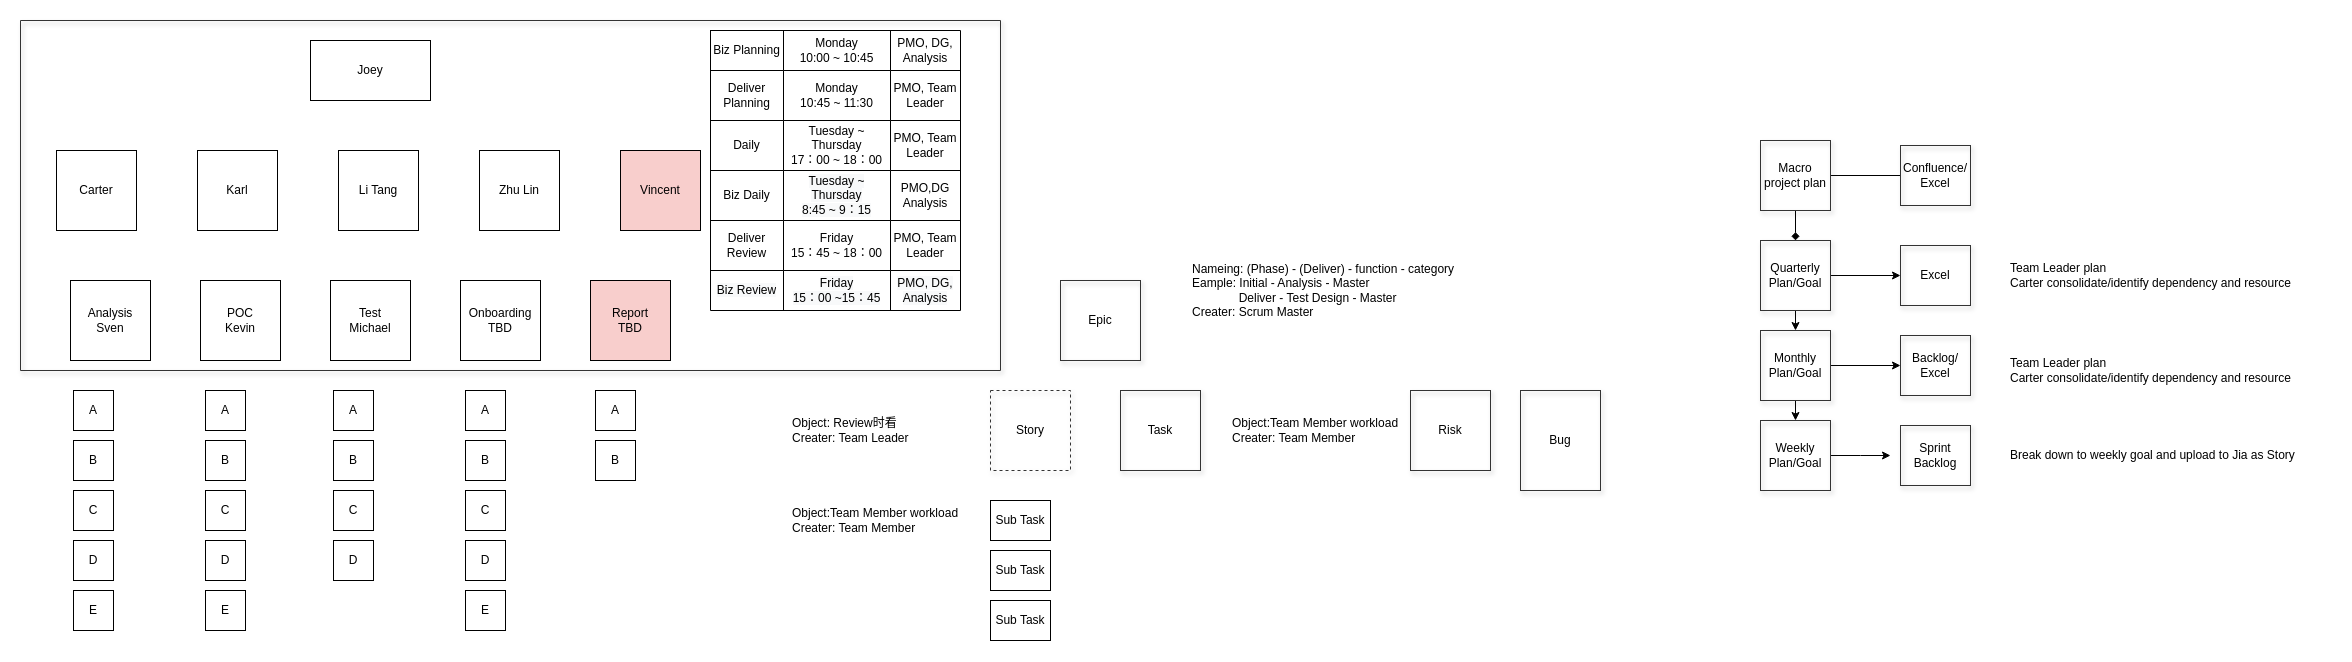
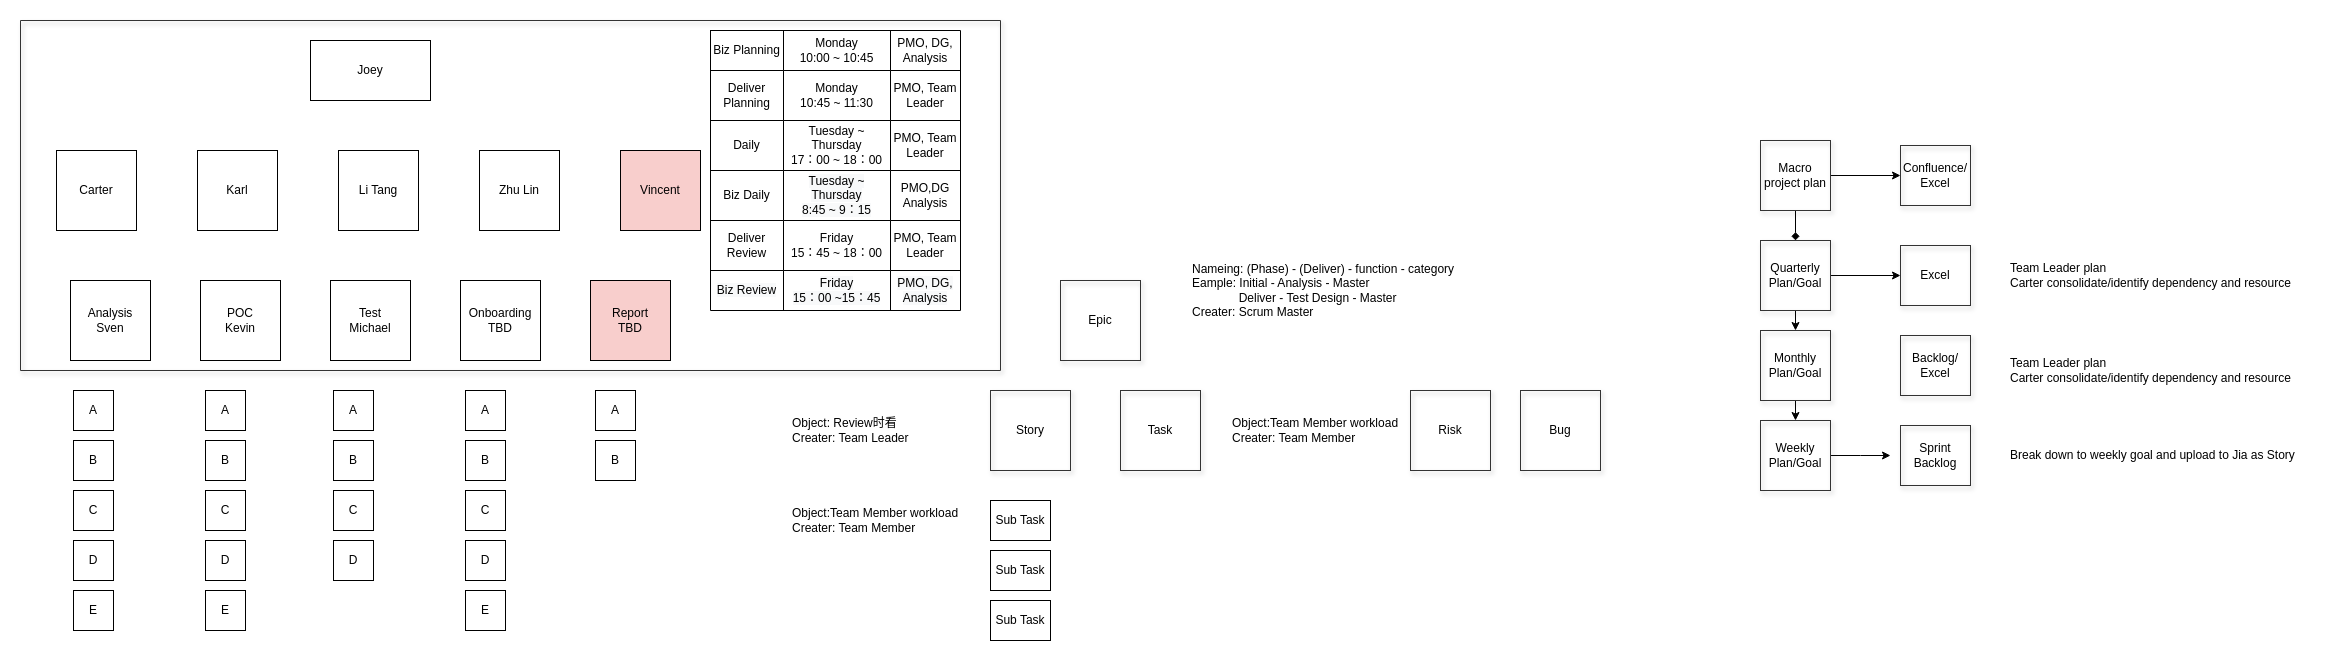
- <mxCell id="72" style="edgeStyle=orthogonalEdgeStyle;rounded=0;orthogonalLoop=1;jettySize=auto;html=1;exitX=1;exitY=0.5;exitDx=0;exitDy=0;entryX=0;entryY=0.5;entryDx=0;entryDy=0;endArrow=none;" parent="1" source="73" target="85" edge="1"><mxGeometry relative="1" as="geometry" /></mxCell>
+ <mxCell id="72" style="edgeStyle=orthogonalEdgeStyle;rounded=0;orthogonalLoop=1;jettySize=auto;html=1;exitX=1;exitY=0.5;exitDx=0;exitDy=0;entryX=0;entryY=0.5;entryDx=0;entryDy=0;" parent="1" source="73" target="85" edge="1"><mxGeometry relative="1" as="geometry" /></mxCell>
- <mxCell id="77" style="edgeStyle=orthogonalEdgeStyle;rounded=0;orthogonalLoop=1;jettySize=auto;html=1;exitX=1;exitY=0.5;exitDx=0;exitDy=0;entryX=0;entryY=0.5;entryDx=0;entryDy=0;" parent="1" source="79" target="83" edge="1"><mxGeometry relative="1" as="geometry" /></mxCell>
- <mxCell id="60" value="Story" style="whiteSpace=wrap;html=1;aspect=fixed;shadow=1;strokeColor=#333333;fillColor=none;dashed=1;" parent="1" vertex="1"><mxGeometry x="990" y="390" width="80" height="80" as="geometry" /></mxCell>
+ <mxCell id="60" value="Story" style="whiteSpace=wrap;html=1;aspect=fixed;shadow=1;strokeColor=#333333;fillColor=none;" parent="1" vertex="1"><mxGeometry x="990" y="390" width="80" height="80" as="geometry" /></mxCell>
- <mxCell id="69" value="Bug" style="whiteSpace=wrap;html=1;aspect=fixed;shadow=1;strokeColor=#333333;fillColor=none;" parent="1" vertex="1"><mxGeometry x="1520" y="390" width="80" height="100" as="geometry" /></mxCell>
+ <mxCell id="69" value="Bug" style="whiteSpace=wrap;html=1;aspect=fixed;shadow=1;strokeColor=#333333;fillColor=none;" parent="1" vertex="1"><mxGeometry x="1520" y="390" width="80" height="80" as="geometry" /></mxCell>
